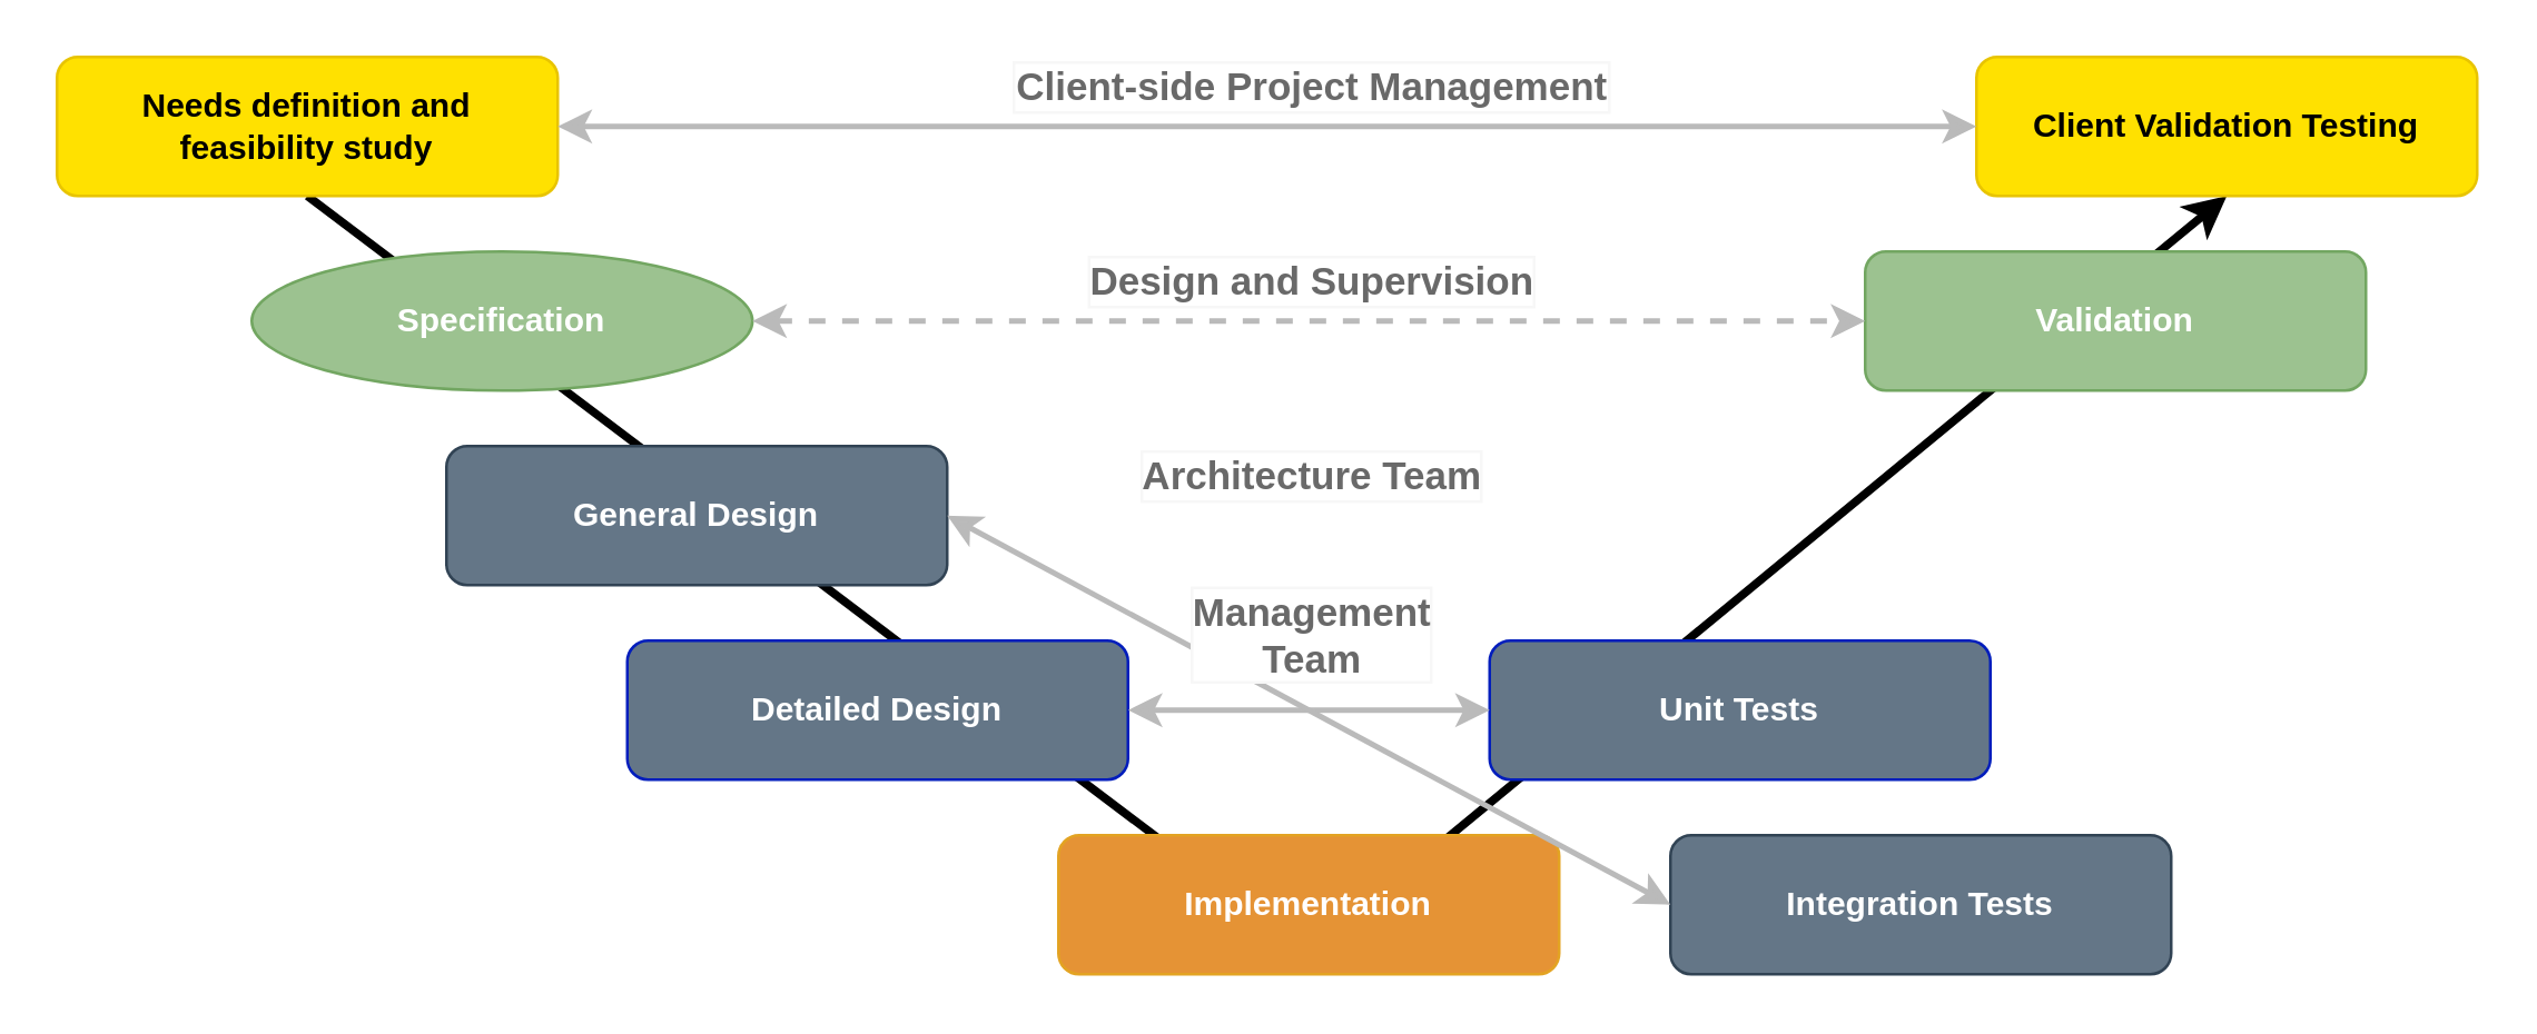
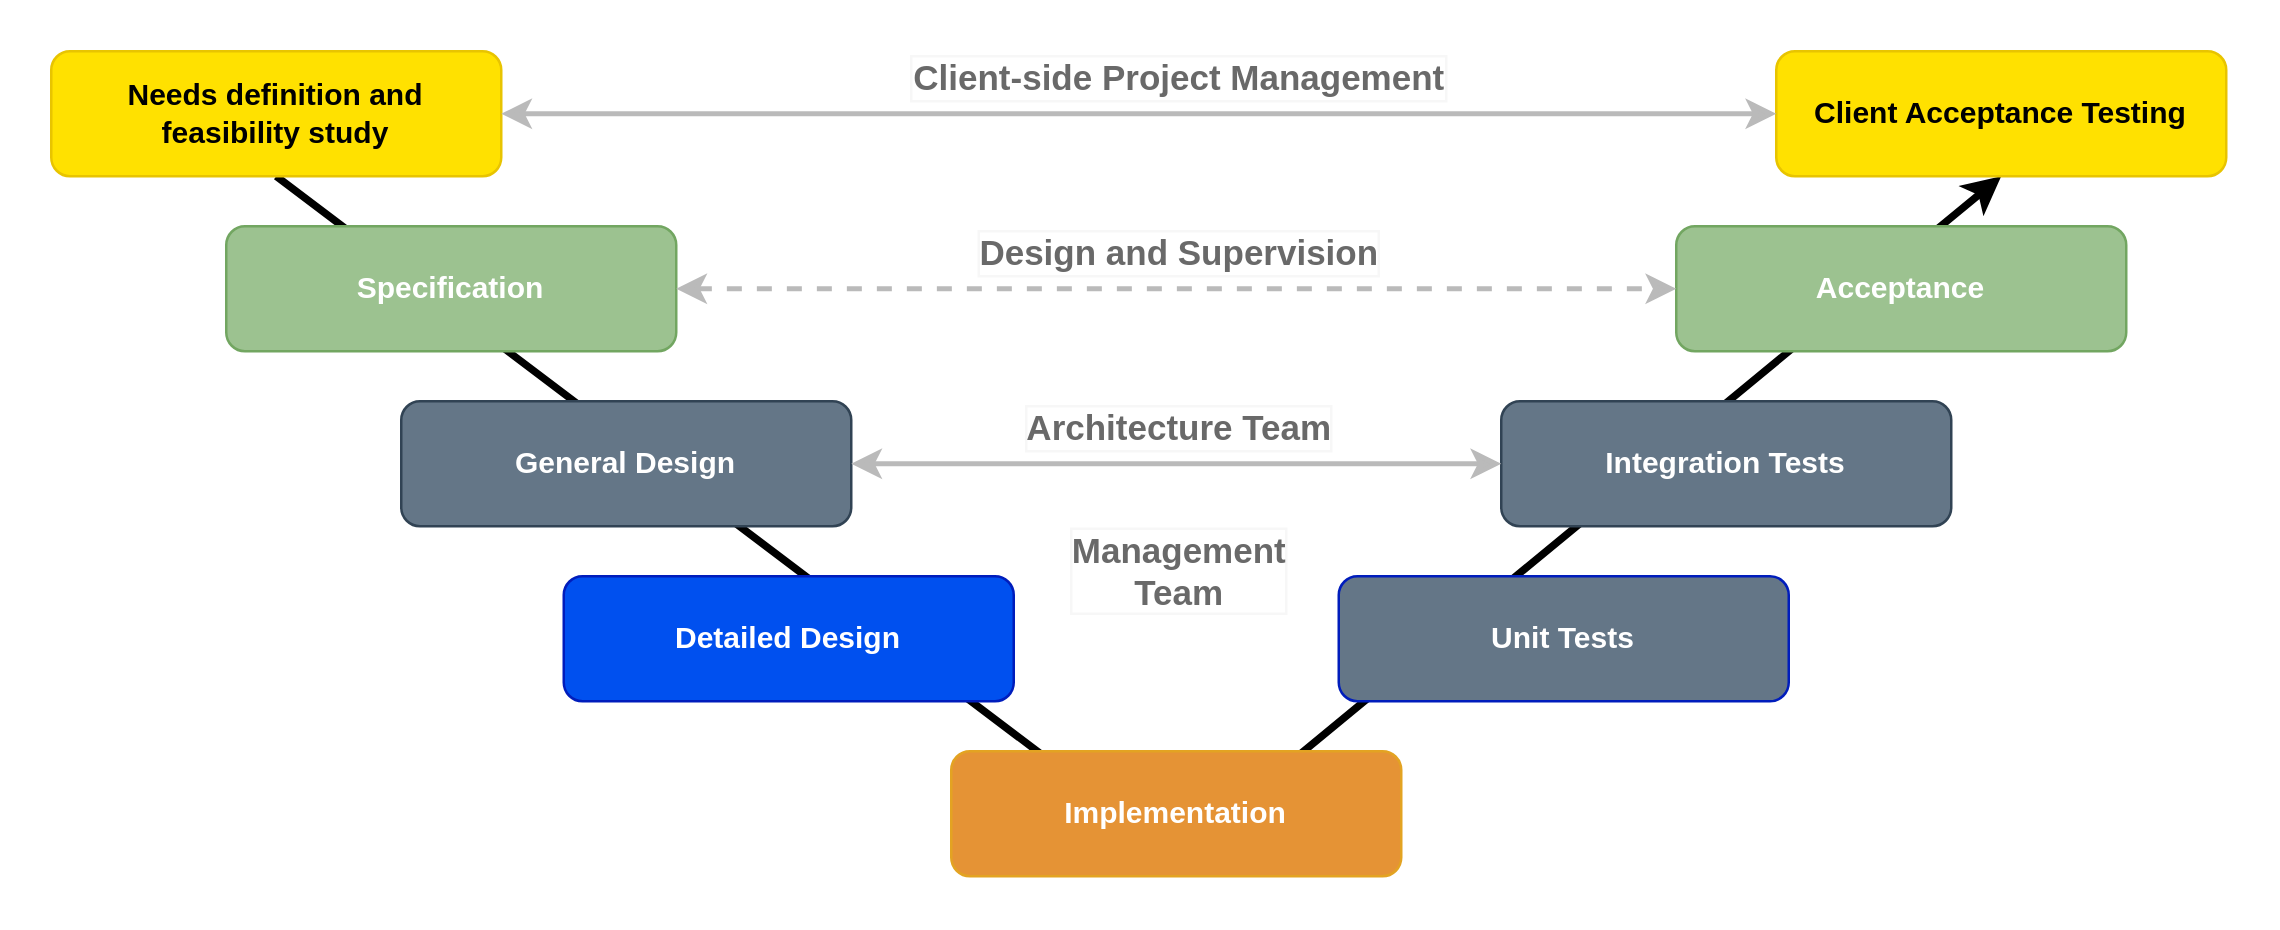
- <mxCell id="11" value="&lt;b&gt;Client Validation Testing&lt;/b&gt;" style="rounded=1;whiteSpace=wrap;html=1;strokeColor=#E8C400;fillColor=#FFE100;fontColor=#000000;" parent="1" vertex="1"><mxGeometry x="710" y="20" width="180" height="50" as="geometry" /></mxCell>
+ <mxCell id="11" value="&lt;b&gt;Client Acceptance Testing&lt;/b&gt;" style="rounded=1;whiteSpace=wrap;html=1;strokeColor=#E8C400;fillColor=#FFE100;fontColor=#000000;" parent="1" vertex="1"><mxGeometry x="710" y="20" width="180" height="50" as="geometry" /></mxCell>
- <mxCell id="4" value="Specification" style="ellipse;whiteSpace=wrap;html=1;strokeColor=#72A661;fillColor=#9CC290;fontColor=#ffffff;fontStyle=1;" parent="1" vertex="1"><mxGeometry x="90" y="90" width="180" height="50" as="geometry" /></mxCell>
+ <mxCell id="4" value="Specification" style="rounded=1;whiteSpace=wrap;html=1;strokeColor=#72A661;fillColor=#9CC290;fontColor=#ffffff;fontStyle=1" parent="1" vertex="1"><mxGeometry x="90" y="90" width="180" height="50" as="geometry" /></mxCell>
- <mxCell id="10" value="Validation" style="rounded=1;whiteSpace=wrap;html=1;strokeColor=#72A661;fillColor=#9CC290;fontColor=#ffffff;fontStyle=1" parent="1" vertex="1"><mxGeometry x="670" y="90" width="180" height="50" as="geometry" /></mxCell>
+ <mxCell id="10" value="Acceptance" style="rounded=1;whiteSpace=wrap;html=1;strokeColor=#72A661;fillColor=#9CC290;fontColor=#ffffff;fontStyle=1" parent="1" vertex="1"><mxGeometry x="670" y="90" width="180" height="50" as="geometry" /></mxCell>
- <mxCell id="6" value="Detailed Design" style="rounded=1;whiteSpace=wrap;html=1;strokeColor=#001DBC;fillColor=#647687;fontColor=#ffffff;fontStyle=1;" parent="1" vertex="1"><mxGeometry x="225" y="230" width="180" height="50" as="geometry" /></mxCell>
+ <mxCell id="6" value="Detailed Design" style="rounded=1;whiteSpace=wrap;html=1;strokeColor=#001DBC;fillColor=#0050ef;fontColor=#ffffff;fontStyle=1" parent="1" vertex="1"><mxGeometry x="225" y="230" width="180" height="50" as="geometry" /></mxCell>
- <mxCell id="12" value="" style="endArrow=classic;startArrow=classic;html=1;rounded=0;exitX=1;exitY=0.5;exitDx=0;exitDy=0;entryX=0;entryY=0.5;entryDx=0;entryDy=0;strokeWidth=2;strokeColor=#BABABA;" parent="1" source="6" target="8" edge="1"><mxGeometry width="50" height="50" relative="1" as="geometry"><mxPoint x="490" y="150" as="sourcePoint" /><mxPoint x="540" y="100" as="targetPoint" /></mxGeometry></mxCell>
- <mxCell id="9" value="Integration Tests" style="rounded=1;whiteSpace=wrap;html=1;strokeColor=#314354;fillColor=#647687;fontColor=#ffffff;fontStyle=1" parent="1" vertex="1"><mxGeometry x="600" y="300" width="180" height="50" as="geometry" /></mxCell>
+ <mxCell id="9" value="Integration Tests" style="rounded=1;whiteSpace=wrap;html=1;strokeColor=#314354;fillColor=#647687;fontColor=#ffffff;fontStyle=1" parent="1" vertex="1"><mxGeometry x="600" y="160" width="180" height="50" as="geometry" /></mxCell>
